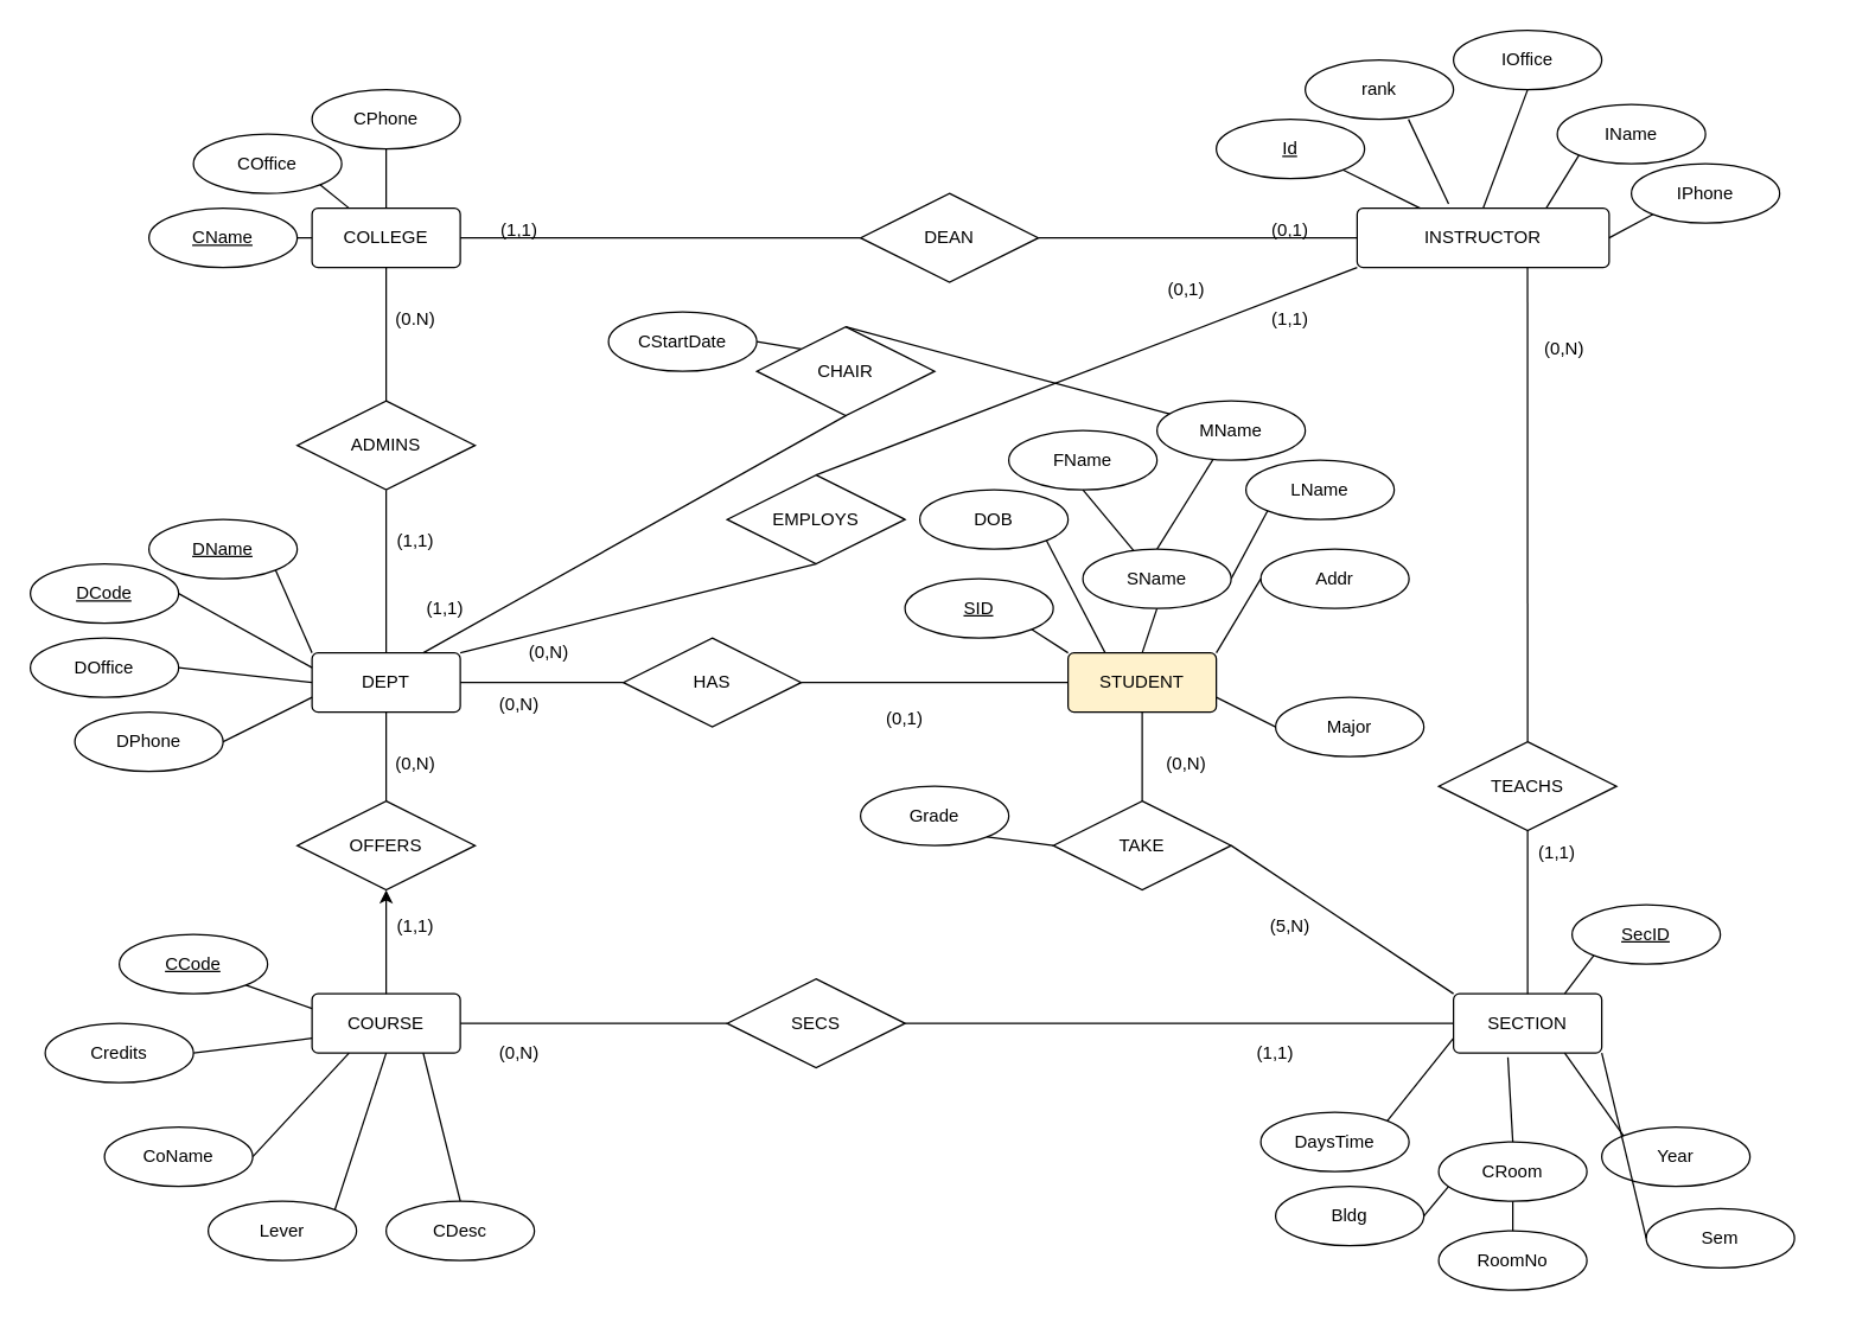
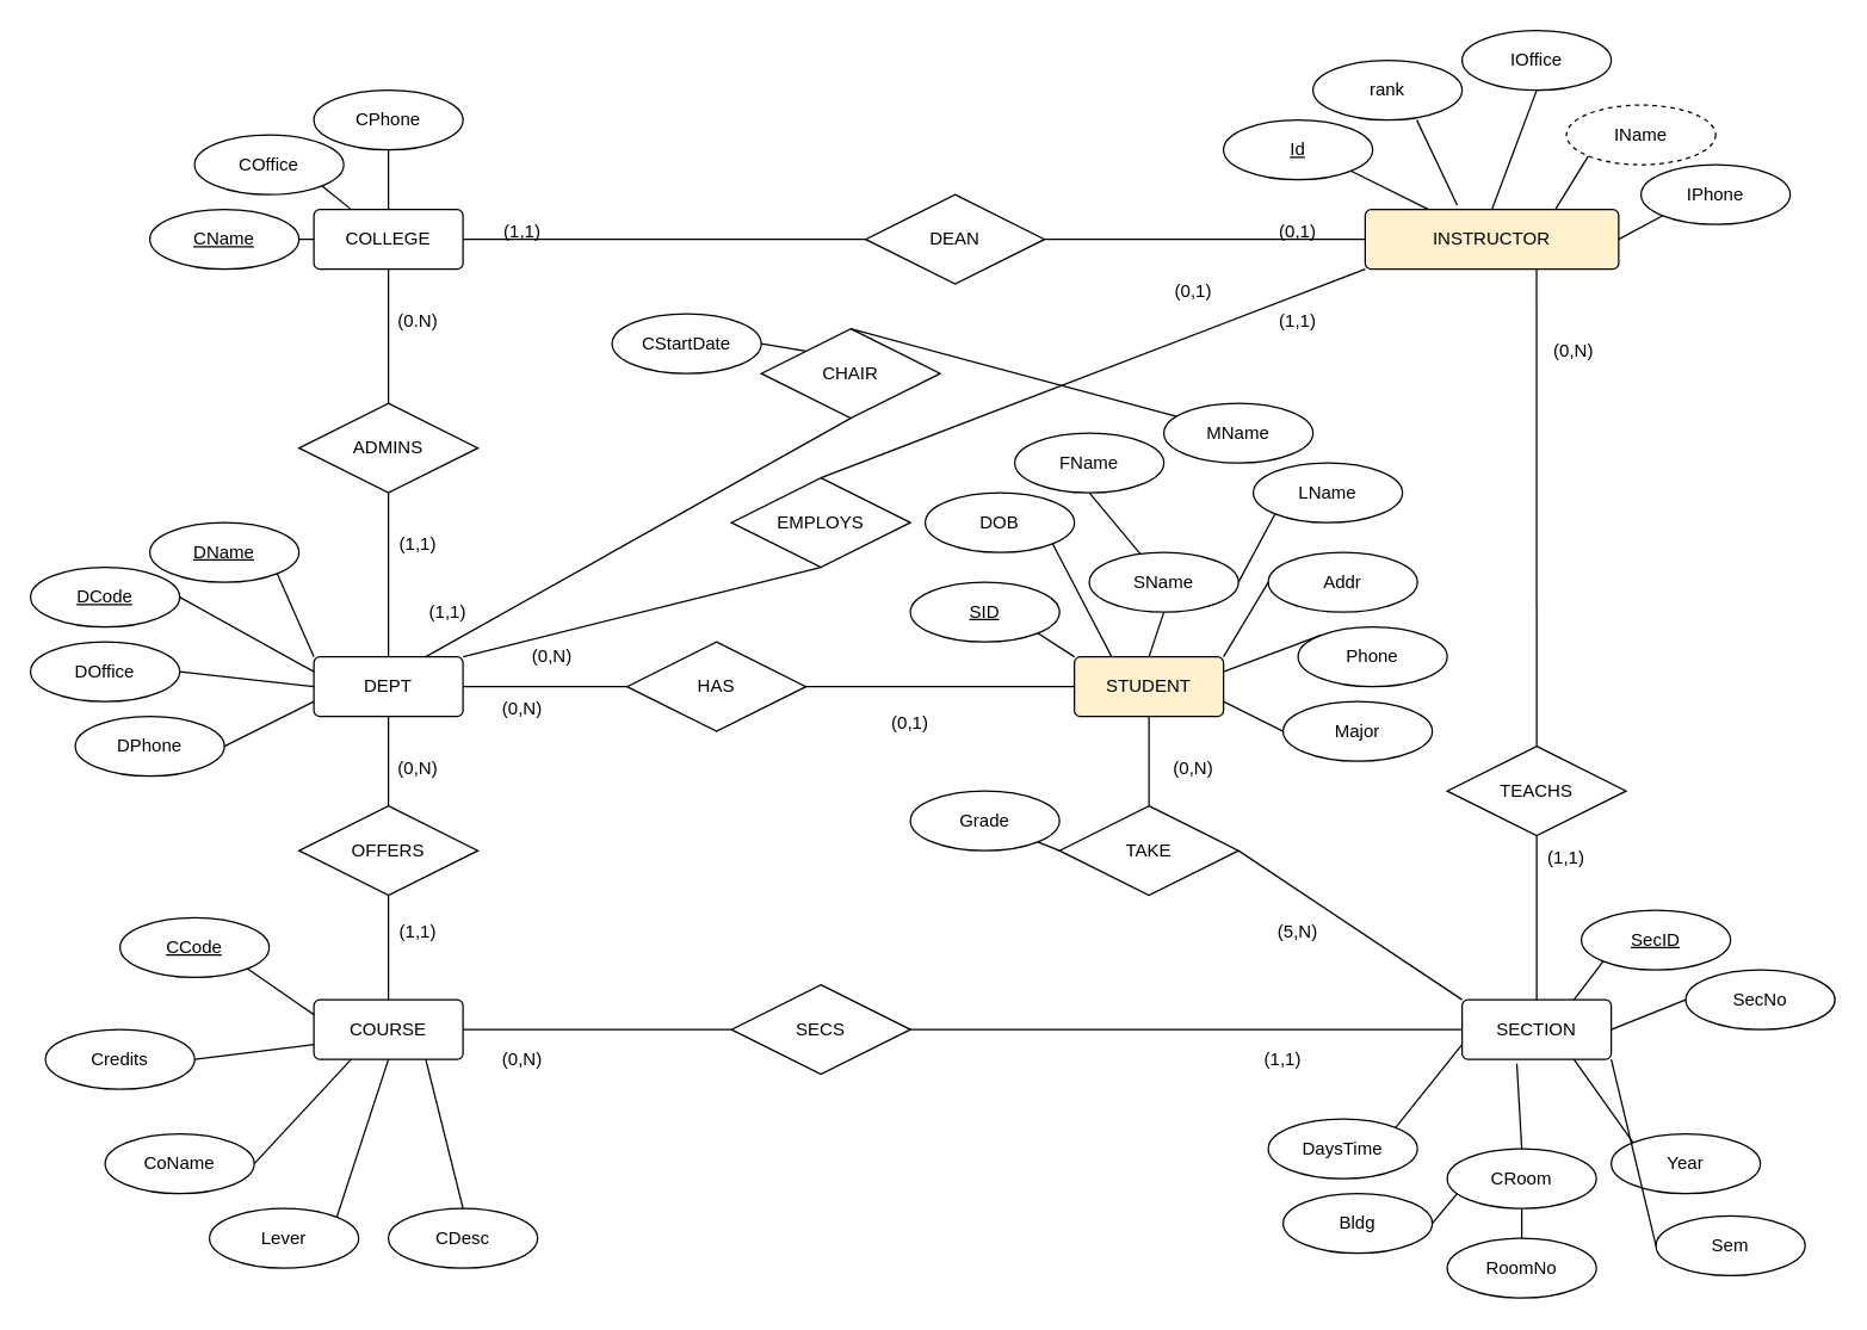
- <mxCell id="14" value="IName" style="ellipse;whiteSpace=wrap;html=1;align=center;" vertex="1" parent="1"><mxGeometry x="1050" y="70" width="100" height="40" as="geometry" /></mxCell>
+ <mxCell id="14" value="IName" style="ellipse;whiteSpace=wrap;html=1;align=center;dashed=1;" vertex="1" parent="1"><mxGeometry x="1050" y="70" width="100" height="40" as="geometry" /></mxCell>
- <mxCell id="5" value="INSTRUCTOR" style="rounded=1;arcSize=10;whiteSpace=wrap;html=1;align=center;" vertex="1" parent="1"><mxGeometry x="915" y="140" width="170" height="40" as="geometry" /></mxCell>
+ <mxCell id="5" value="INSTRUCTOR" style="rounded=1;arcSize=10;whiteSpace=wrap;html=1;align=center;fillColor=#fff2cc;" vertex="1" parent="1"><mxGeometry x="915" y="140" width="170" height="40" as="geometry" /></mxCell>
- <mxCell id="74" value="" style="endArrow=none;html=1;rounded=0;fontFamily=Helvetica;fontSize=12;fontColor=default;exitX=0.5;exitY=0;exitDx=0;exitDy=0;" edge="1" parent="1" source="80" target="55"><mxGeometry relative="1" as="geometry"><mxPoint x="670" y="360" as="sourcePoint" /><mxPoint x="830" y="360" as="targetPoint" /></mxGeometry></mxCell>
+ <mxCell id="77" value="" style="endArrow=none;html=1;rounded=0;fontFamily=Helvetica;fontSize=12;fontColor=default;entryX=0;entryY=0;entryDx=0;entryDy=0;exitX=1;exitY=0.25;exitDx=0;exitDy=0;" edge="1" parent="1" source="19" target="58"><mxGeometry relative="1" as="geometry"><mxPoint x="1090" y="390" as="sourcePoint" /><mxPoint x="1250" y="390" as="targetPoint" /></mxGeometry></mxCell>
+ <mxCell id="58" value="Phone" style="ellipse;whiteSpace=wrap;html=1;align=center;strokeColor=default;verticalAlign=middle;fontFamily=Helvetica;fontSize=12;fontColor=default;fillColor=default;" vertex="1" parent="1"><mxGeometry x="870" y="420" width="100" height="40" as="geometry" /></mxCell>
- <mxCell id="24" value="Grade" style="ellipse;whiteSpace=wrap;html=1;align=center;" vertex="1" parent="1"><mxGeometry x="580" y="530" width="100" height="40" as="geometry" /></mxCell>
+ <mxCell id="24" value="Grade" style="ellipse;whiteSpace=wrap;html=1;align=center;" vertex="1" parent="1"><mxGeometry x="610" y="530" width="100" height="40" as="geometry" /></mxCell>
- <mxCell id="63" value="" style="endArrow=classic;html=1;rounded=0;fontFamily=Helvetica;fontSize=12;fontColor=default;entryX=0.5;entryY=1;entryDx=0;entryDy=0;exitX=0.5;exitY=0;exitDx=0;exitDy=0;" edge="1" parent="1" source="3" target="25"><mxGeometry relative="1" as="geometry"><mxPoint x="70" y="590" as="sourcePoint" /><mxPoint x="230" y="590" as="targetPoint" /></mxGeometry></mxCell>
+ <mxCell id="63" value="" style="endArrow=none;html=1;rounded=0;fontFamily=Helvetica;fontSize=12;fontColor=default;entryX=0.5;entryY=1;entryDx=0;entryDy=0;exitX=0.5;exitY=0;exitDx=0;exitDy=0;" edge="1" parent="1" source="3" target="25"><mxGeometry relative="1" as="geometry"><mxPoint x="70" y="590" as="sourcePoint" /><mxPoint x="230" y="590" as="targetPoint" /></mxGeometry></mxCell>
- <mxCell id="42" value="CCode" style="ellipse;whiteSpace=wrap;html=1;align=center;fontStyle=4;strokeColor=default;verticalAlign=middle;fontFamily=Helvetica;fontSize=12;fontColor=default;fillColor=default;" vertex="1" parent="1"><mxGeometry x="80" y="630" width="100" height="40" as="geometry" /></mxCell>
+ <mxCell id="42" value="CCode" style="ellipse;whiteSpace=wrap;html=1;align=center;fontStyle=4;strokeColor=default;verticalAlign=middle;fontFamily=Helvetica;fontSize=12;fontColor=default;fillColor=default;" vertex="1" parent="1"><mxGeometry x="80" y="615" width="100" height="40" as="geometry" /></mxCell>
+ <mxCell id="34" value="SecNo" style="ellipse;whiteSpace=wrap;html=1;align=center;strokeColor=default;verticalAlign=middle;fontFamily=Helvetica;fontSize=12;fontColor=default;fillColor=default;" vertex="1" parent="1"><mxGeometry x="1130" y="650" width="100" height="40" as="geometry" /></mxCell>
+ <mxCell id="107" value="" style="endArrow=none;html=1;rounded=0;fontFamily=Helvetica;fontSize=12;fontColor=default;exitX=1;exitY=0.5;exitDx=0;exitDy=0;entryX=0;entryY=0.5;entryDx=0;entryDy=0;" edge="1" parent="1" source="4" target="34"><mxGeometry relative="1" as="geometry"><mxPoint x="1160" y="830" as="sourcePoint" /><mxPoint x="1320" y="830" as="targetPoint" /></mxGeometry></mxCell>
